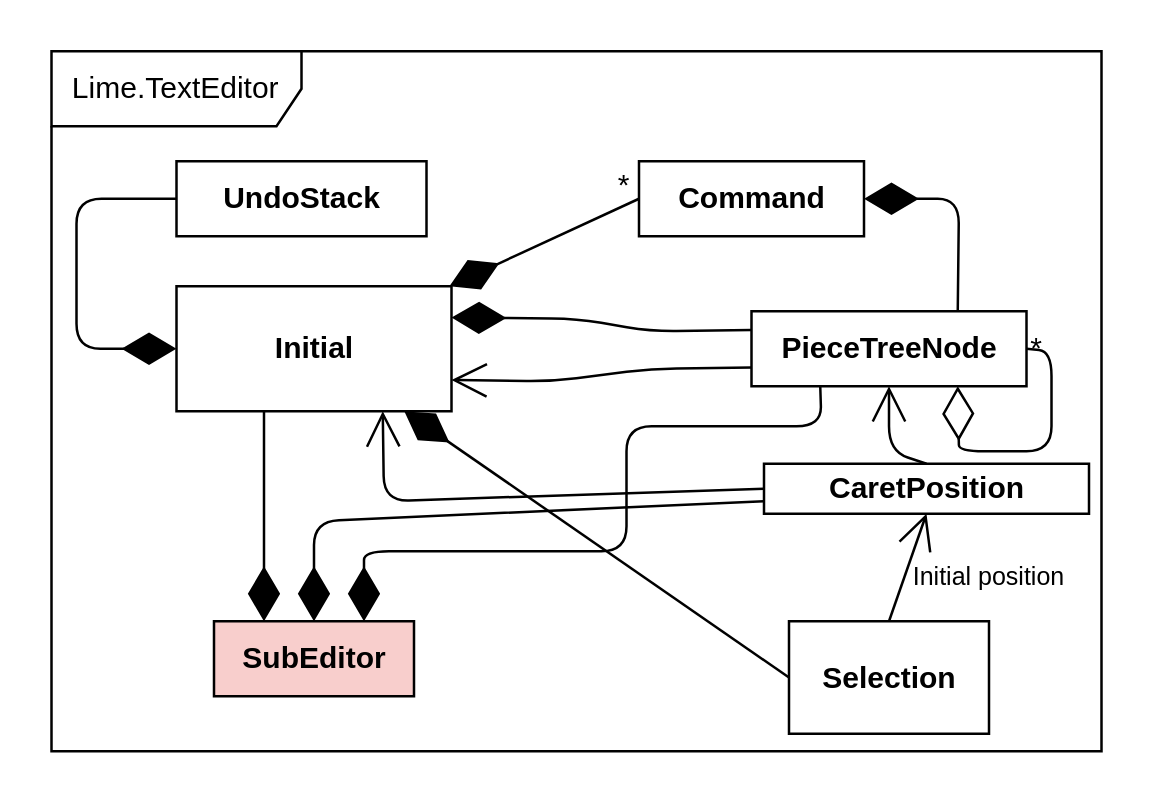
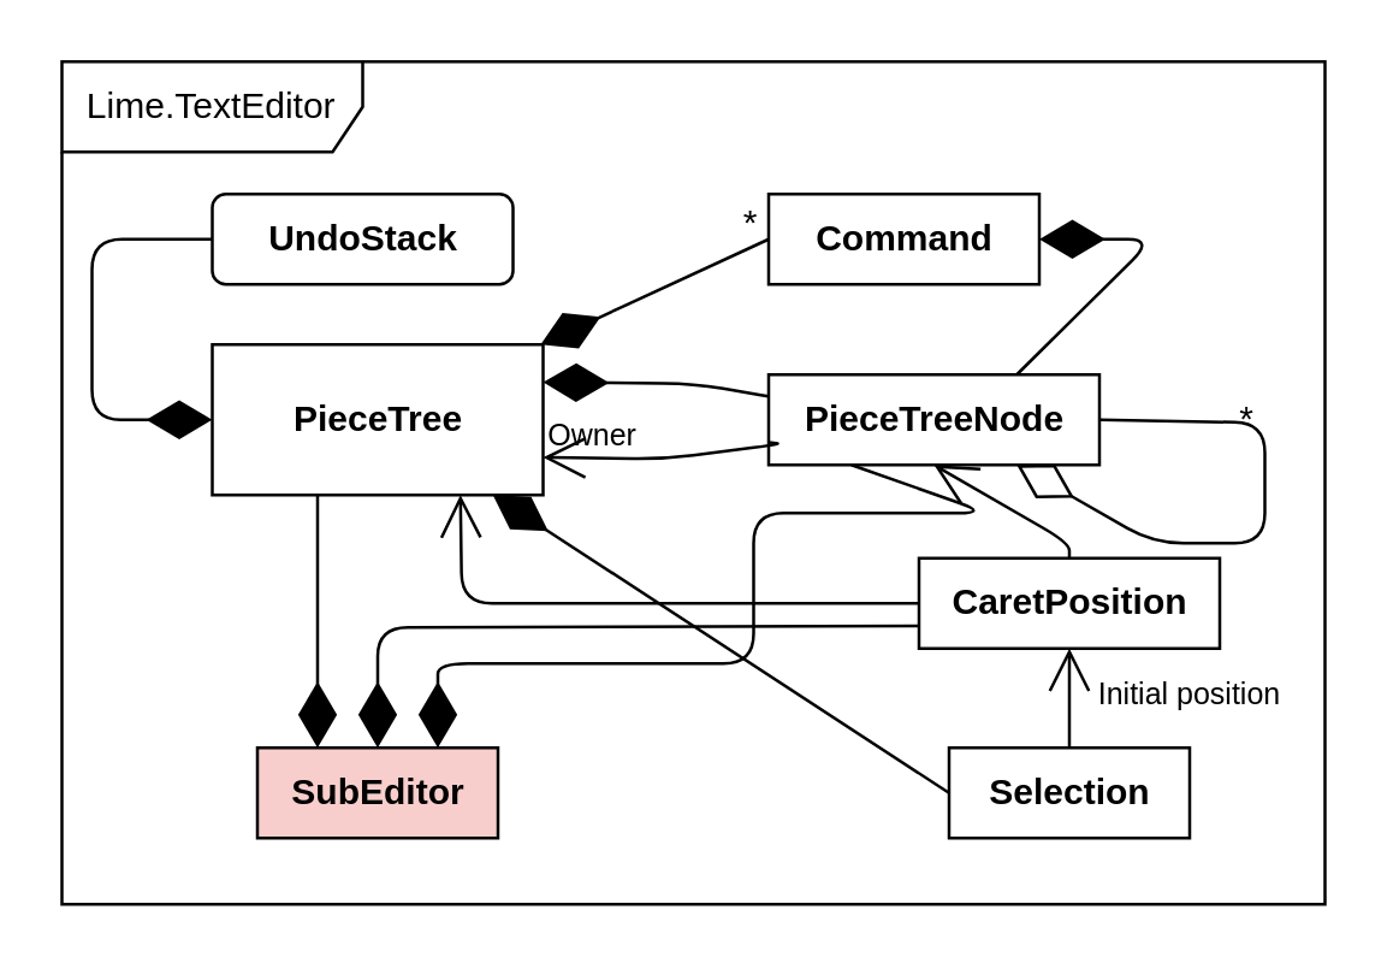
- <mxCell id="10" value="&lt;b&gt;UndoStack&lt;/b&gt;" style="html=1;" parent="1" vertex="1"><mxGeometry x="70" y="64" width="100" height="30" as="geometry" /></mxCell>
+ <mxCell id="10" value="&lt;b&gt;UndoStack&lt;/b&gt;" style="html=1;rounded=1;" parent="1" vertex="1"><mxGeometry x="70" y="64" width="100" height="30" as="geometry" /></mxCell>
- <mxCell id="14" value="&lt;b&gt;Initial&lt;/b&gt;" style="html=1;" parent="1" vertex="1"><mxGeometry x="70" y="114" width="110" height="50" as="geometry" /></mxCell>
+ <mxCell id="14" value="&lt;b&gt;PieceTree&lt;/b&gt;" style="html=1;" parent="1" vertex="1"><mxGeometry x="70" y="114" width="110" height="50" as="geometry" /></mxCell>
- <mxCell id="12" value="&lt;b&gt;PieceTreeNode&lt;/b&gt;" style="html=1;" parent="1" vertex="1"><mxGeometry x="300" y="124" width="110" height="30" as="geometry" /></mxCell>
+ <mxCell id="12" value="&lt;b&gt;PieceTreeNode&lt;/b&gt;" style="html=1;" parent="1" vertex="1"><mxGeometry x="255" y="124" width="110" height="30" as="geometry" /></mxCell>
+ <mxCell id="16" value="&lt;font size=&quot;1&quot;&gt;Owner&lt;/font&gt;" style="text;html=1;resizable=0;points=[];autosize=1;align=left;verticalAlign=top;spacingTop=-4;" parent="1" vertex="1"><mxGeometry x="180" y="134" width="50" height="20" as="geometry" /></mxCell>
- <mxCell id="19" value="&lt;b&gt;CaretPosition&lt;/b&gt;" style="html=1;" parent="1" vertex="1"><mxGeometry x="305" y="185" width="130" height="20" as="geometry" /></mxCell>
+ <mxCell id="19" value="&lt;b&gt;CaretPosition&lt;/b&gt;" style="html=1;" parent="1" vertex="1"><mxGeometry x="305" y="185" width="100" height="30" as="geometry" /></mxCell>
- <mxCell id="17" value="&lt;b&gt;Selection&lt;/b&gt;" style="html=1;" parent="1" vertex="1"><mxGeometry x="315" y="248" width="80" height="45" as="geometry" /></mxCell>
+ <mxCell id="17" value="&lt;b&gt;Selection&lt;/b&gt;" style="html=1;" parent="1" vertex="1"><mxGeometry x="315" y="248" width="80" height="30" as="geometry" /></mxCell>
